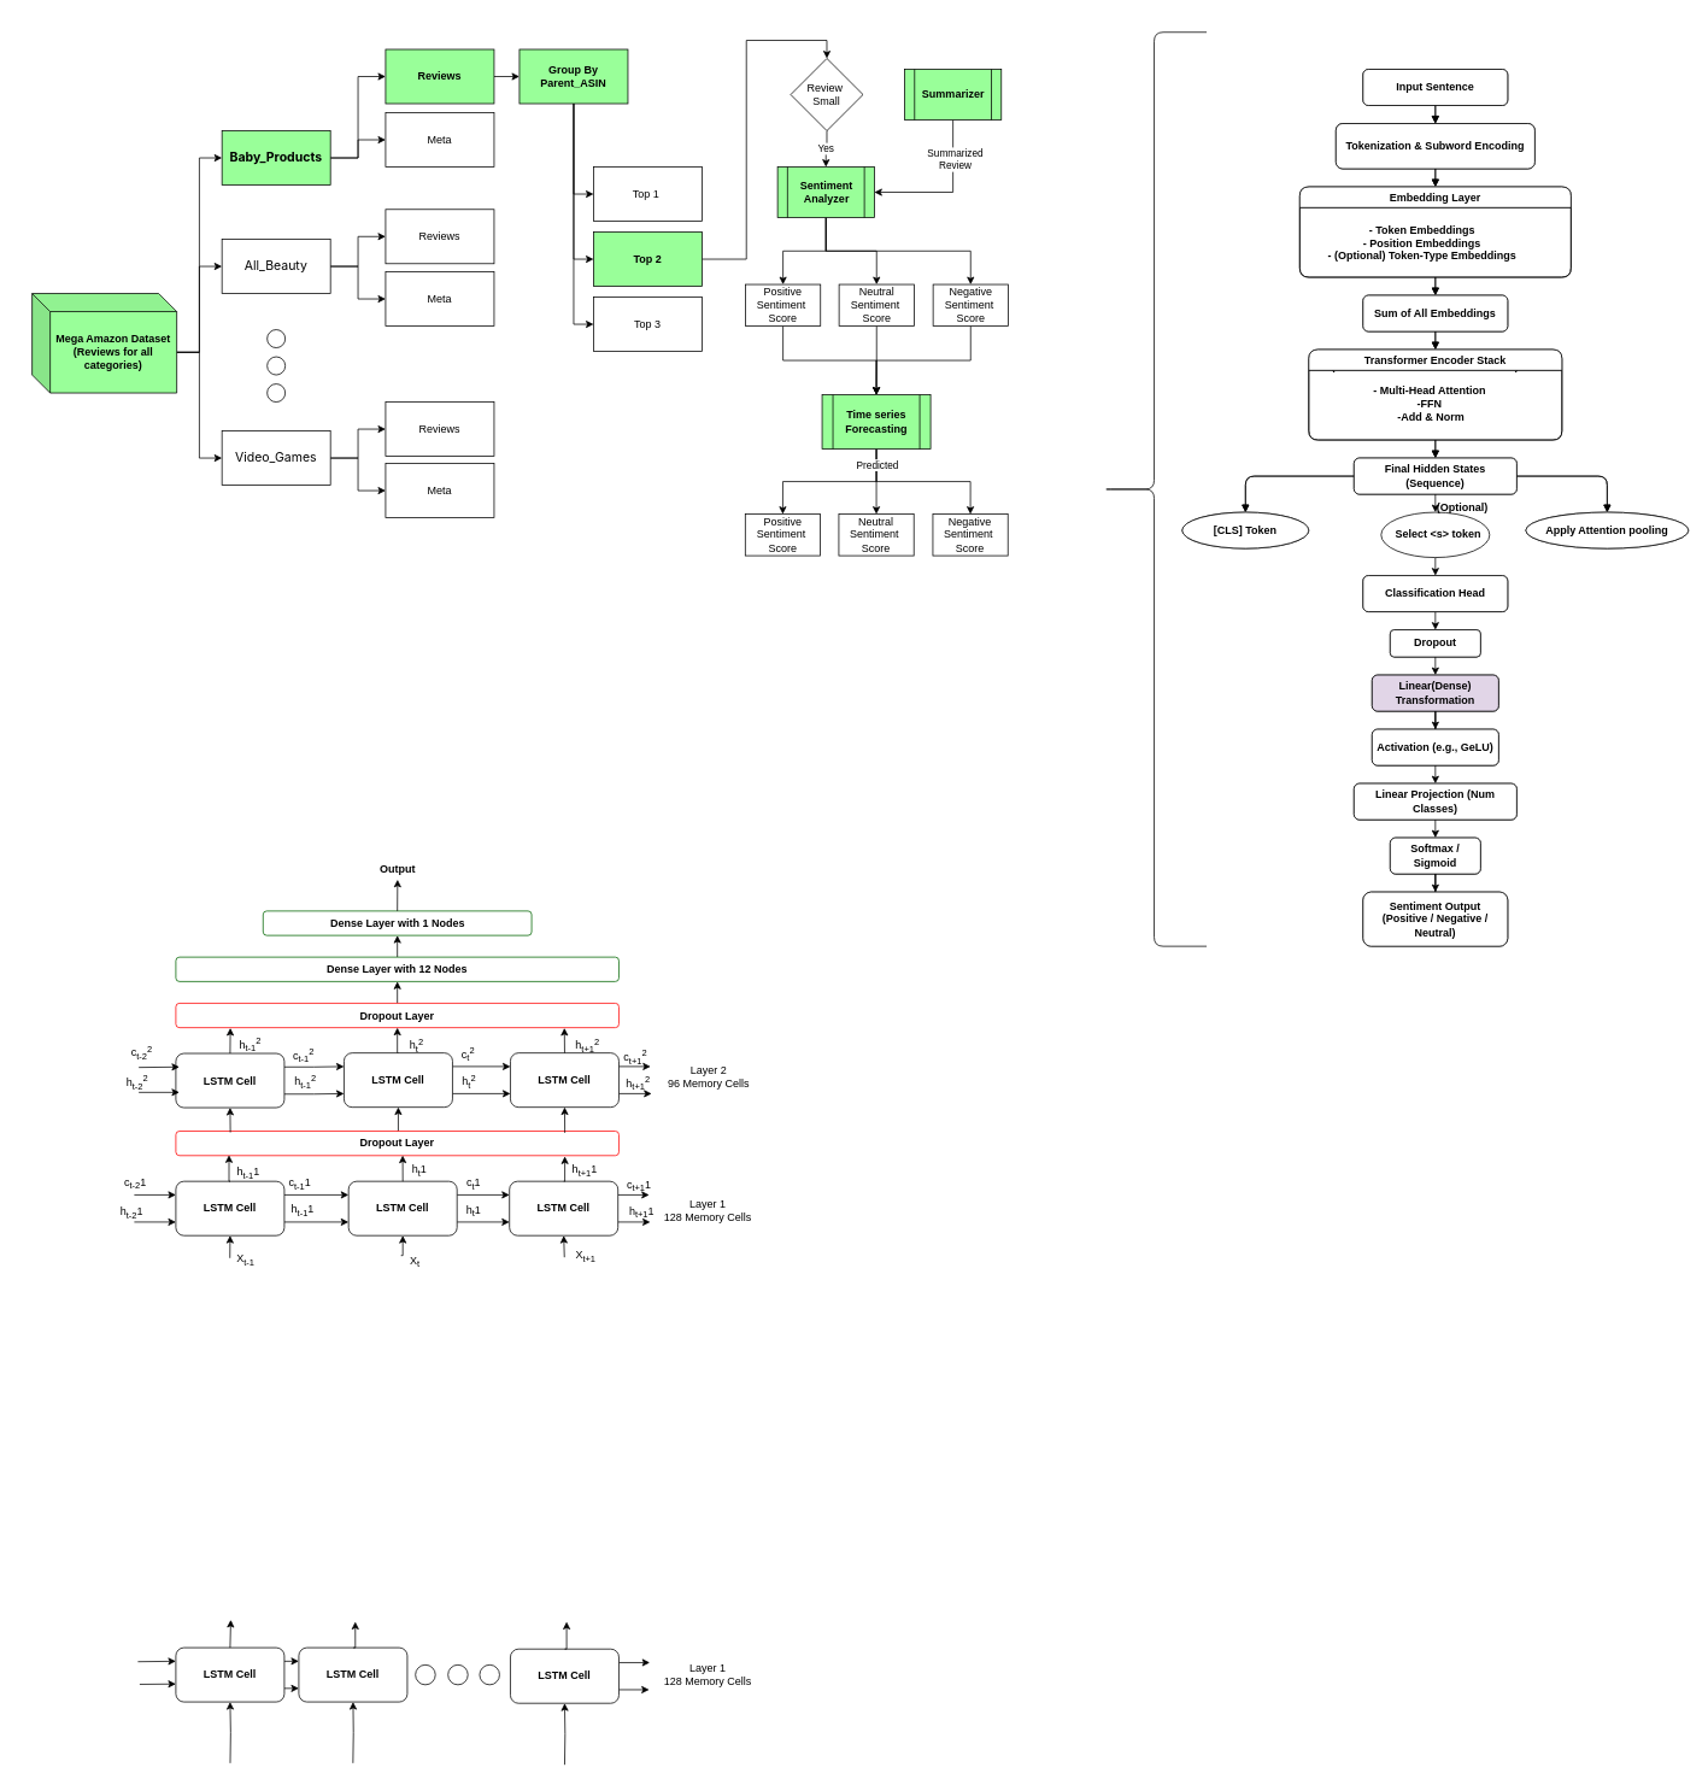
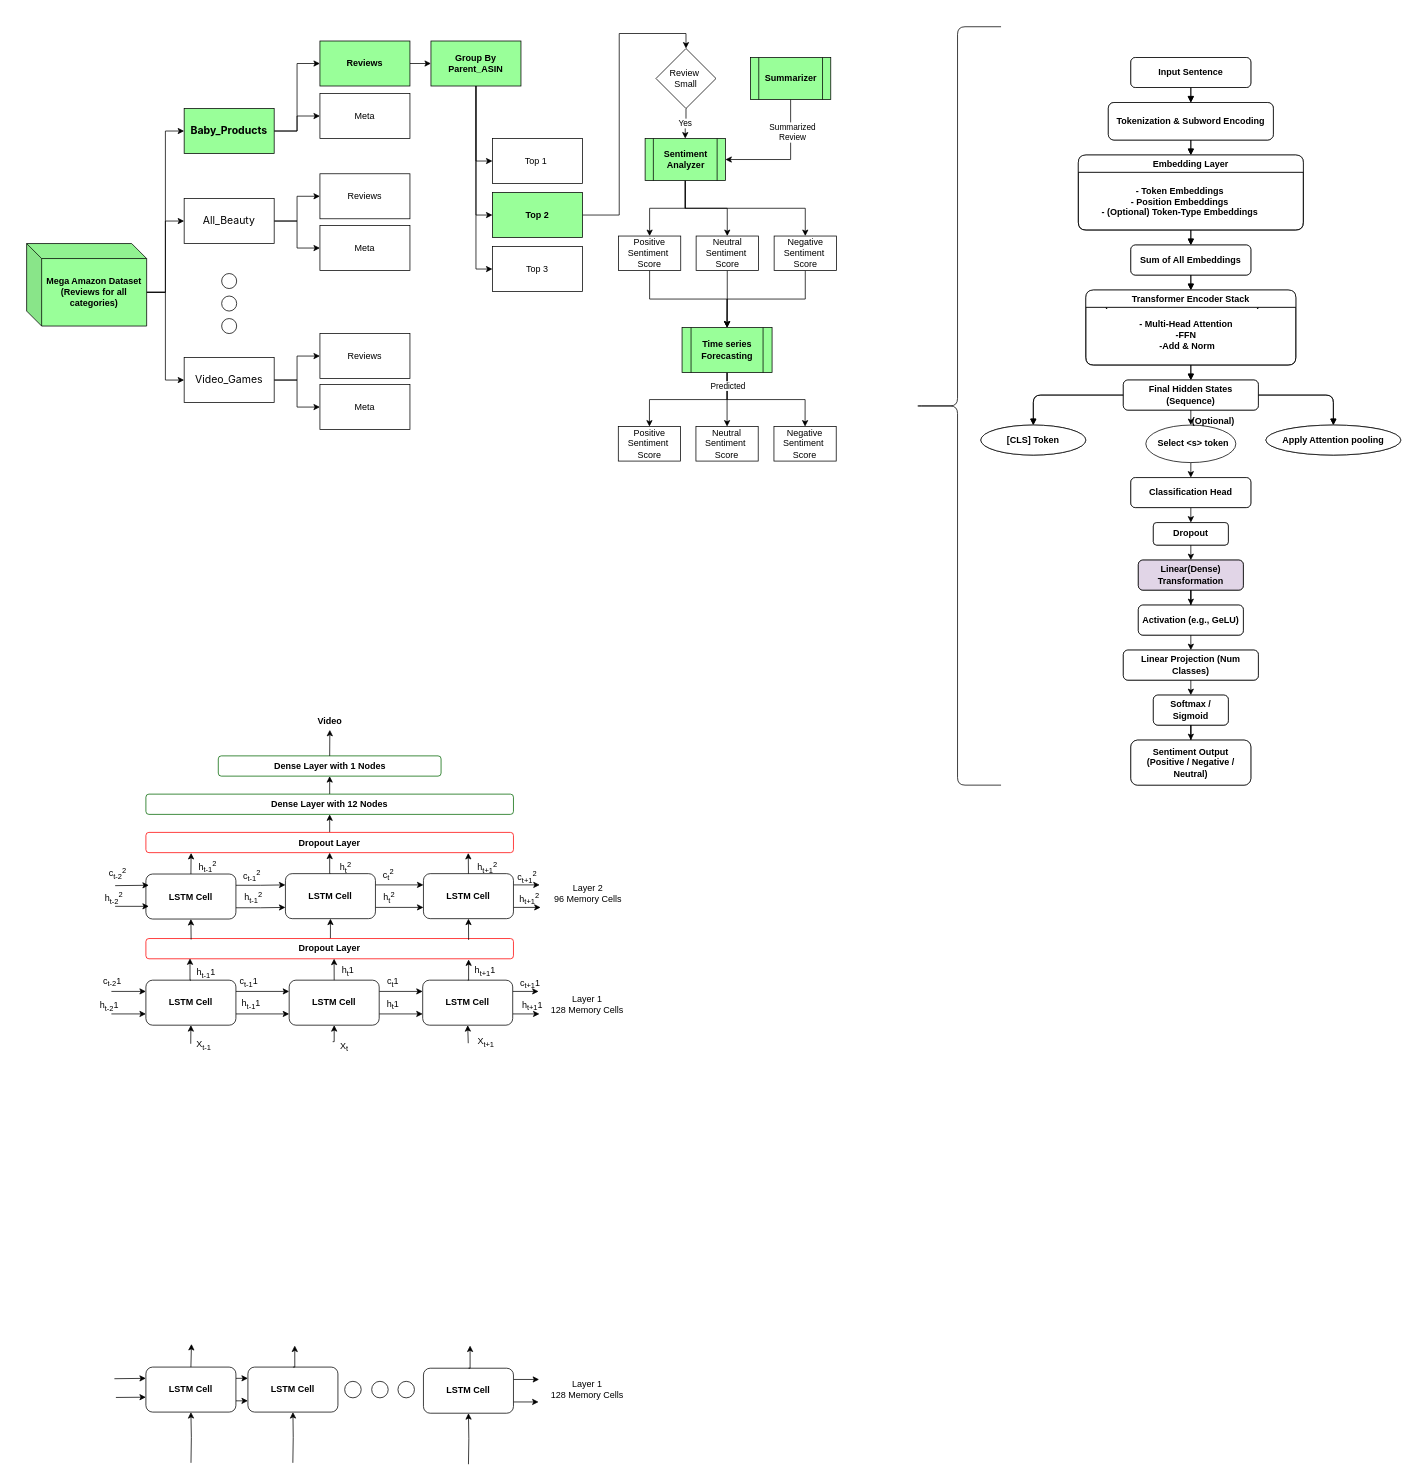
- <mxCell id="103" value="Output" style="text;html=1;align=center;verticalAlign=middle;resizable=0;points=[];autosize=1;strokeColor=none;fillColor=none;fontStyle=1" vertex="1" parent="1"><mxGeometry x="397" y="933" width="54" height="26" as="geometry" /></mxCell>
+ <mxCell id="103" value="Video" style="text;html=1;align=center;verticalAlign=middle;resizable=0;points=[];autosize=1;strokeColor=none;fillColor=none;fontStyle=1" vertex="1" parent="1"><mxGeometry x="397" y="933" width="54" height="26" as="geometry" /></mxCell>
